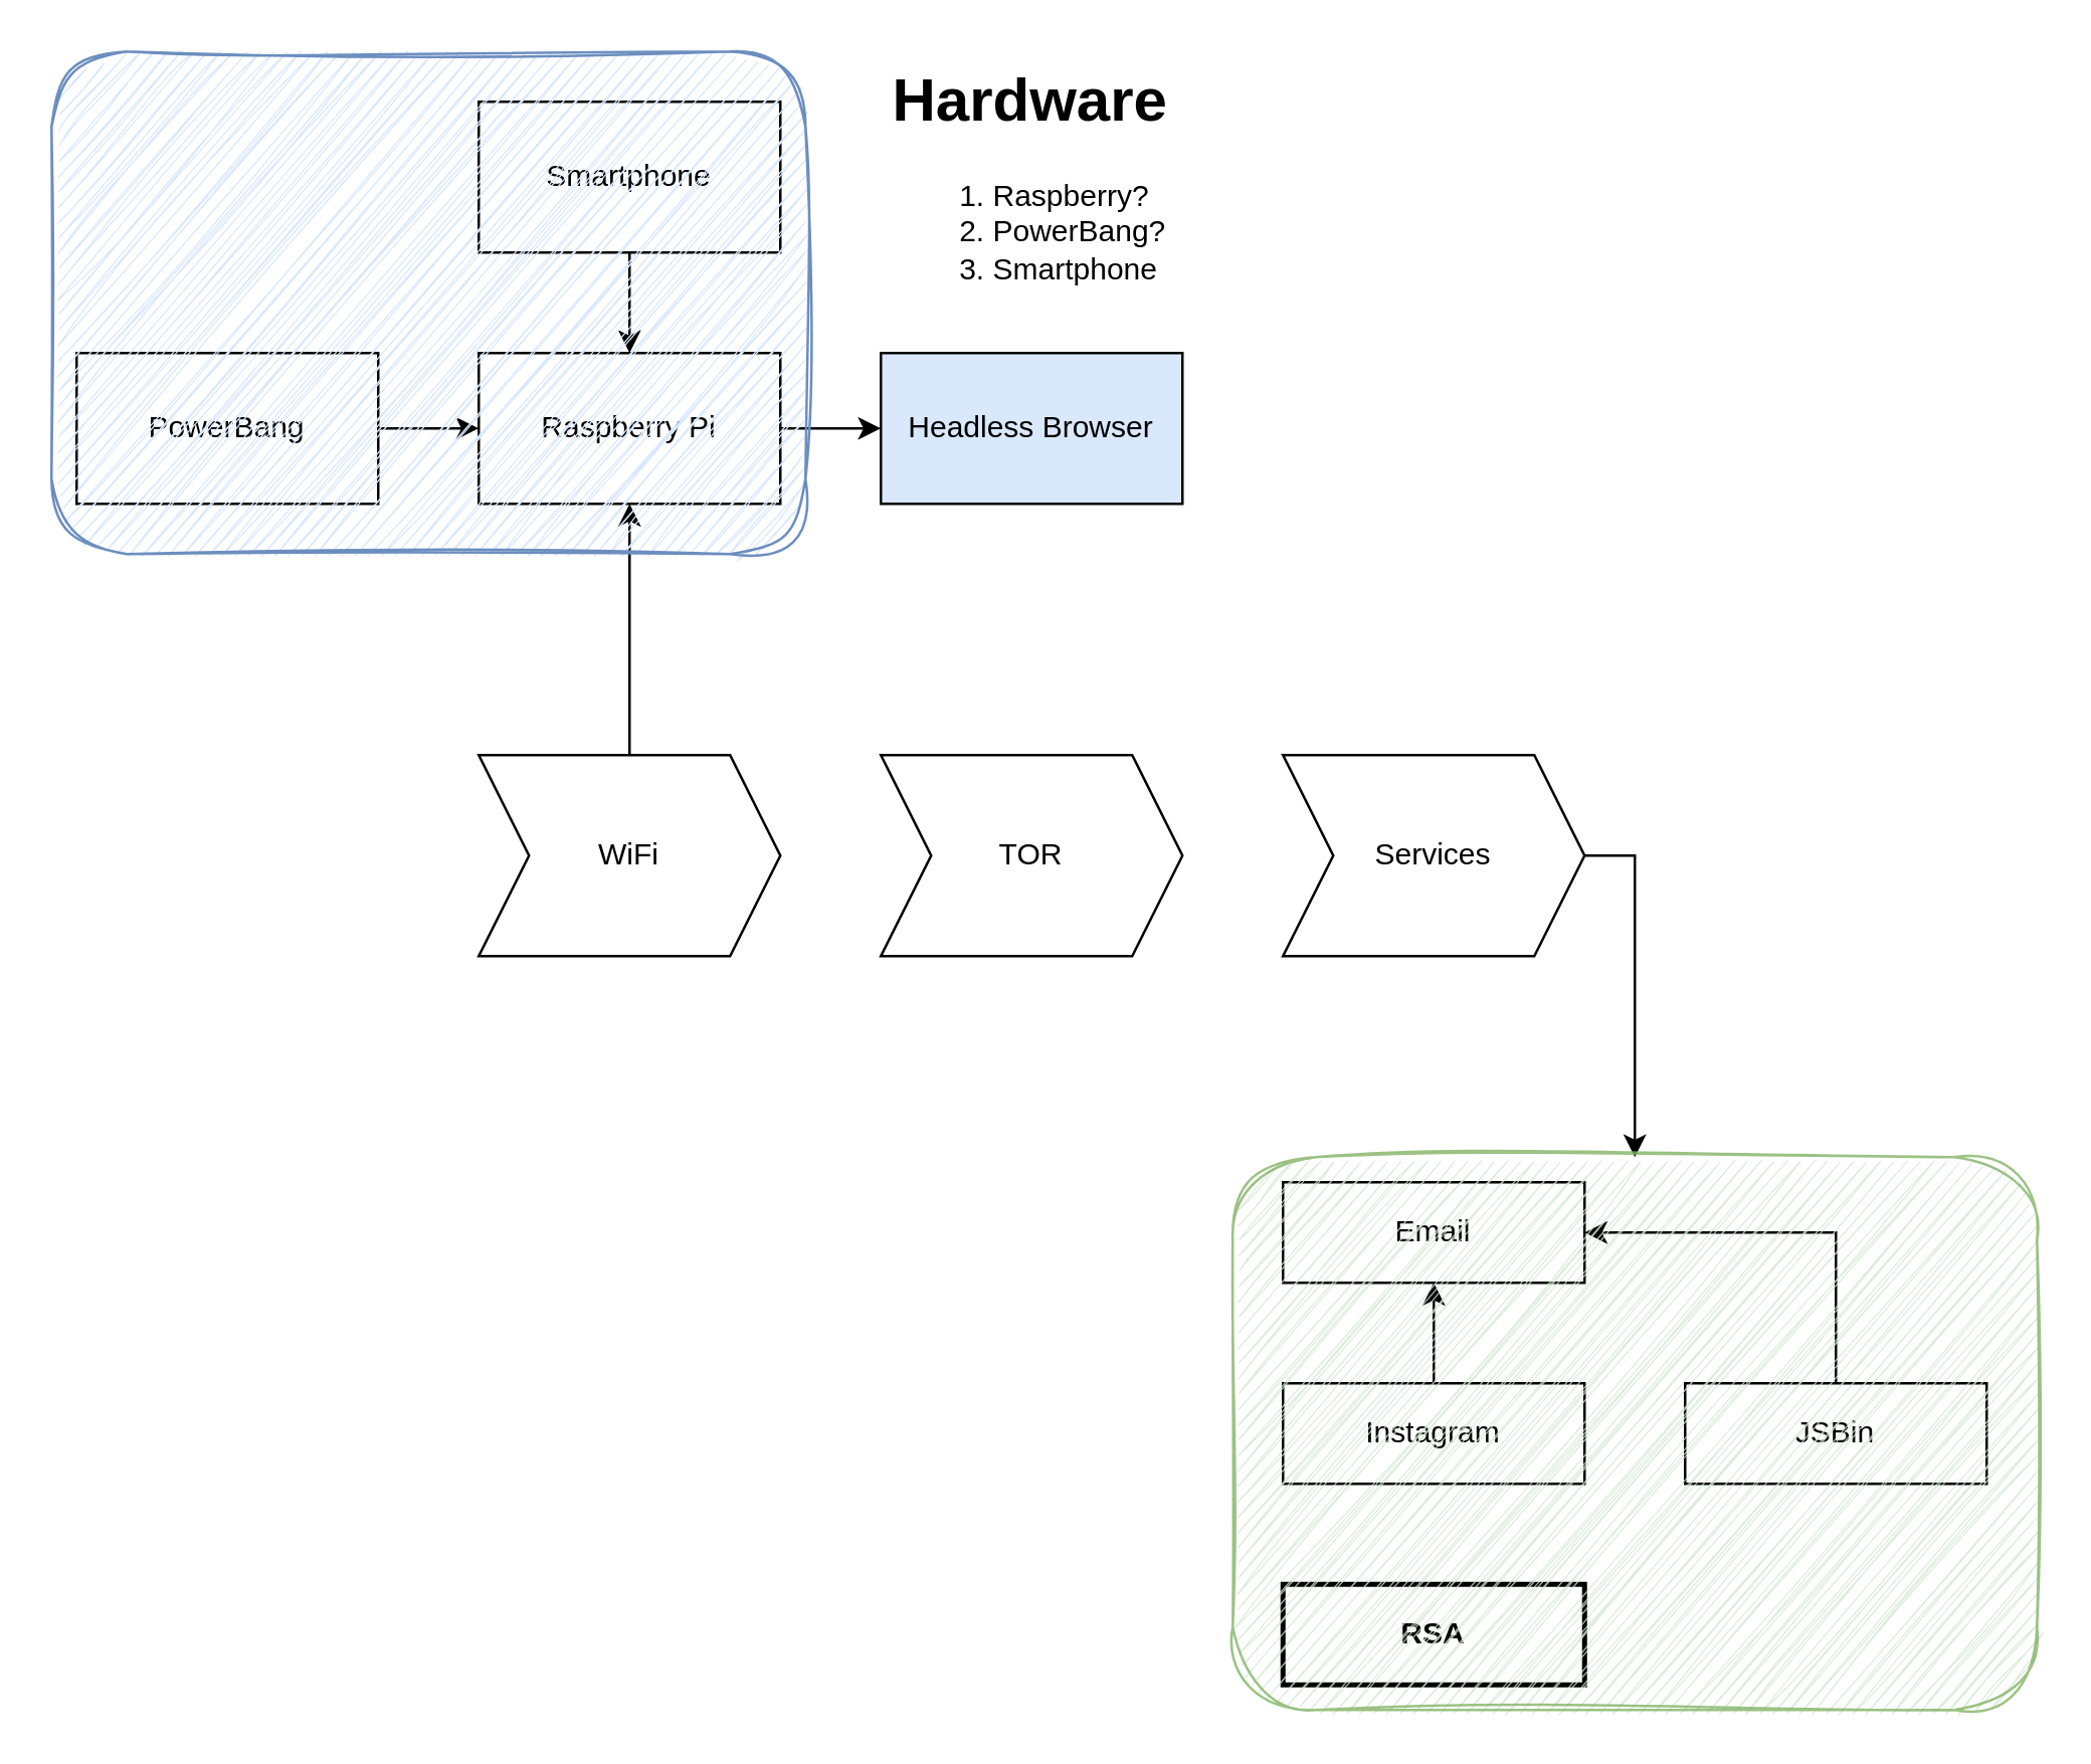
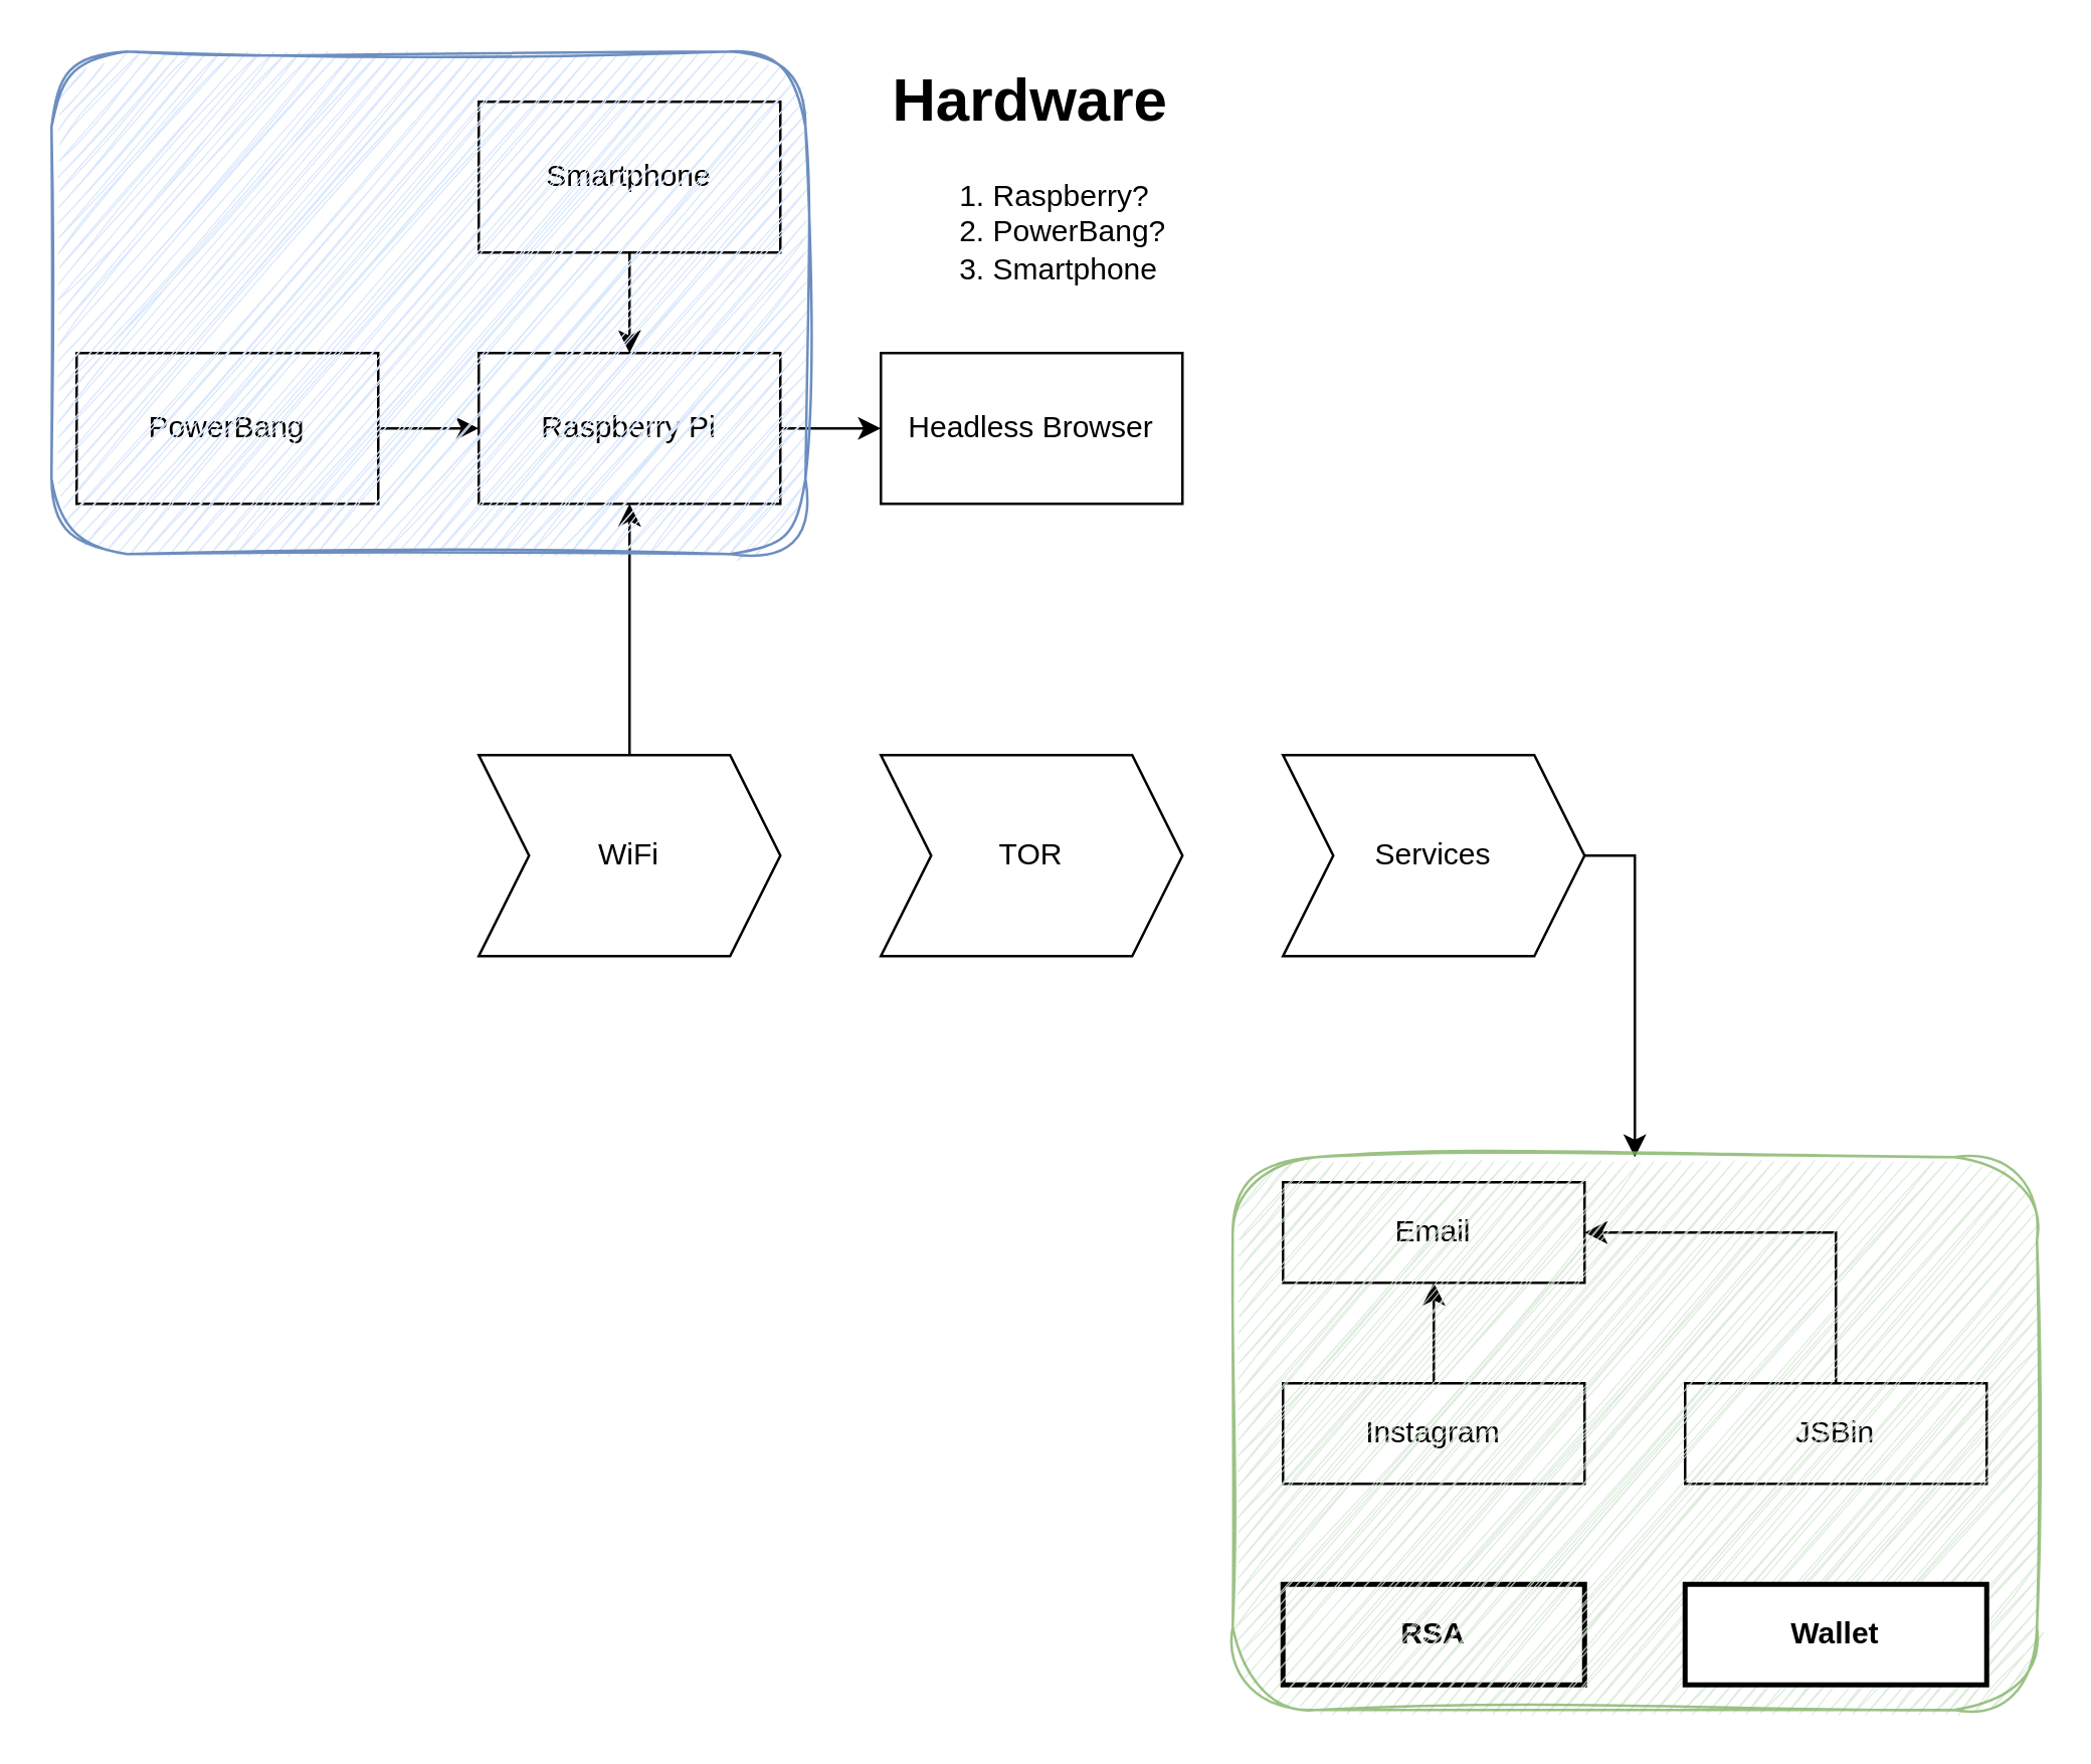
- <mxCell id="18" value="Headless Browser" style="rounded=0;whiteSpace=wrap;html=1;fillColor=#dae8fc;" parent="1" vertex="1"><mxGeometry x="350" y="140" width="120" height="60" as="geometry" /></mxCell>
+ <mxCell id="18" value="Headless Browser" style="rounded=0;whiteSpace=wrap;html=1;" parent="1" vertex="1"><mxGeometry x="350" y="140" width="120" height="60" as="geometry" /></mxCell>
+ <mxCell id="23" value="Wallet" style="rounded=0;whiteSpace=wrap;html=1;strokeWidth=2;perimeterSpacing=1;fontStyle=1" vertex="1" parent="1"><mxGeometry x="670" y="630" width="120" height="40" as="geometry" /></mxCell>
